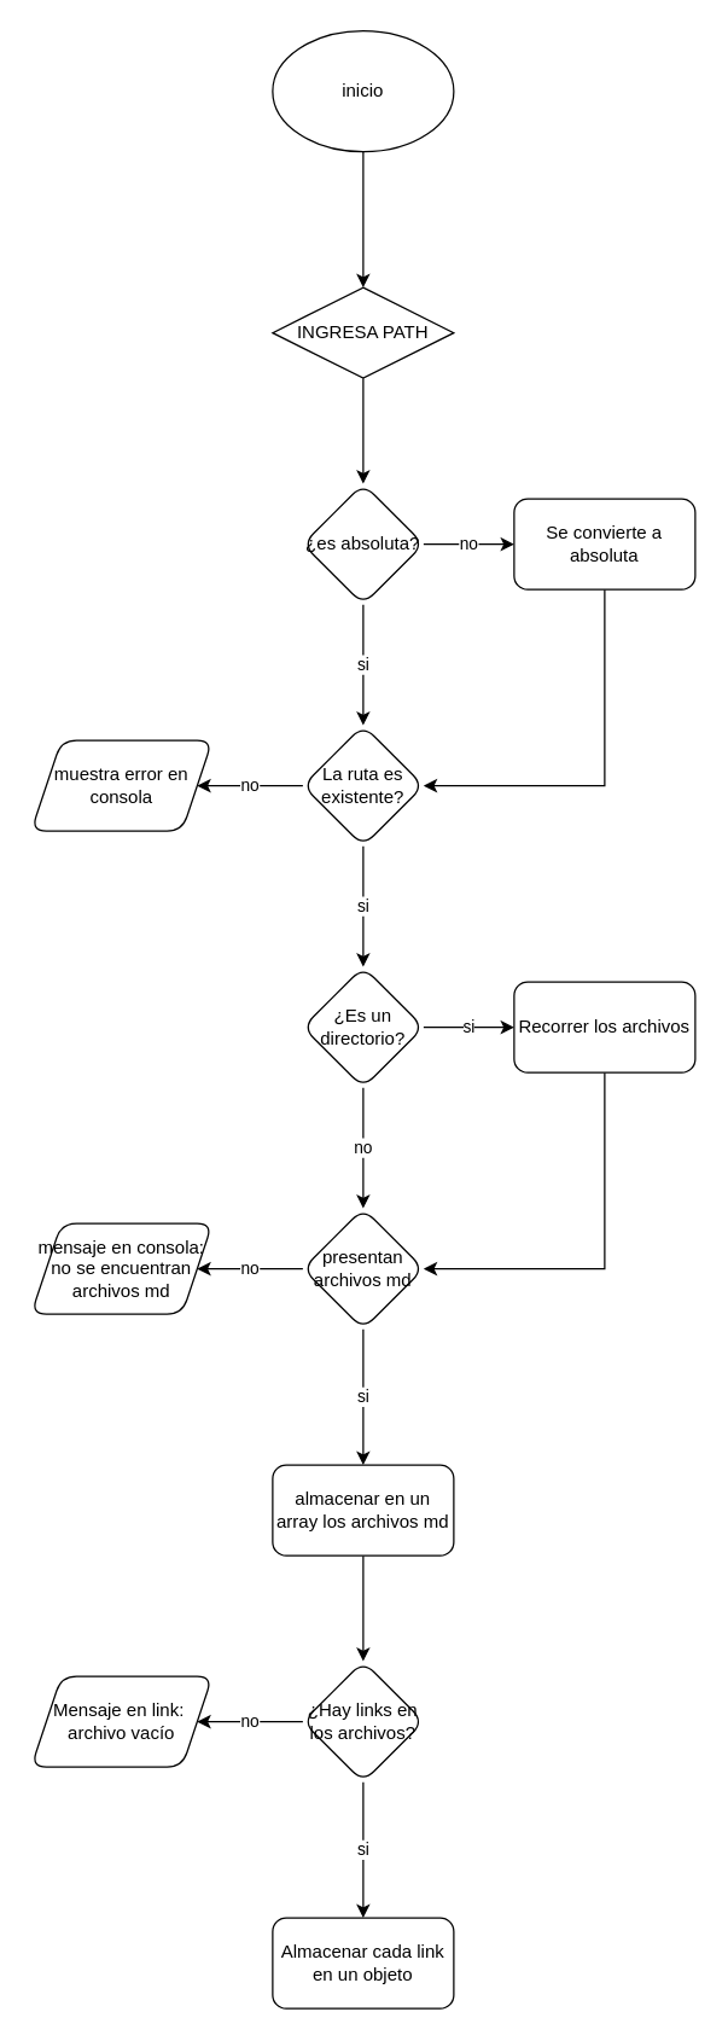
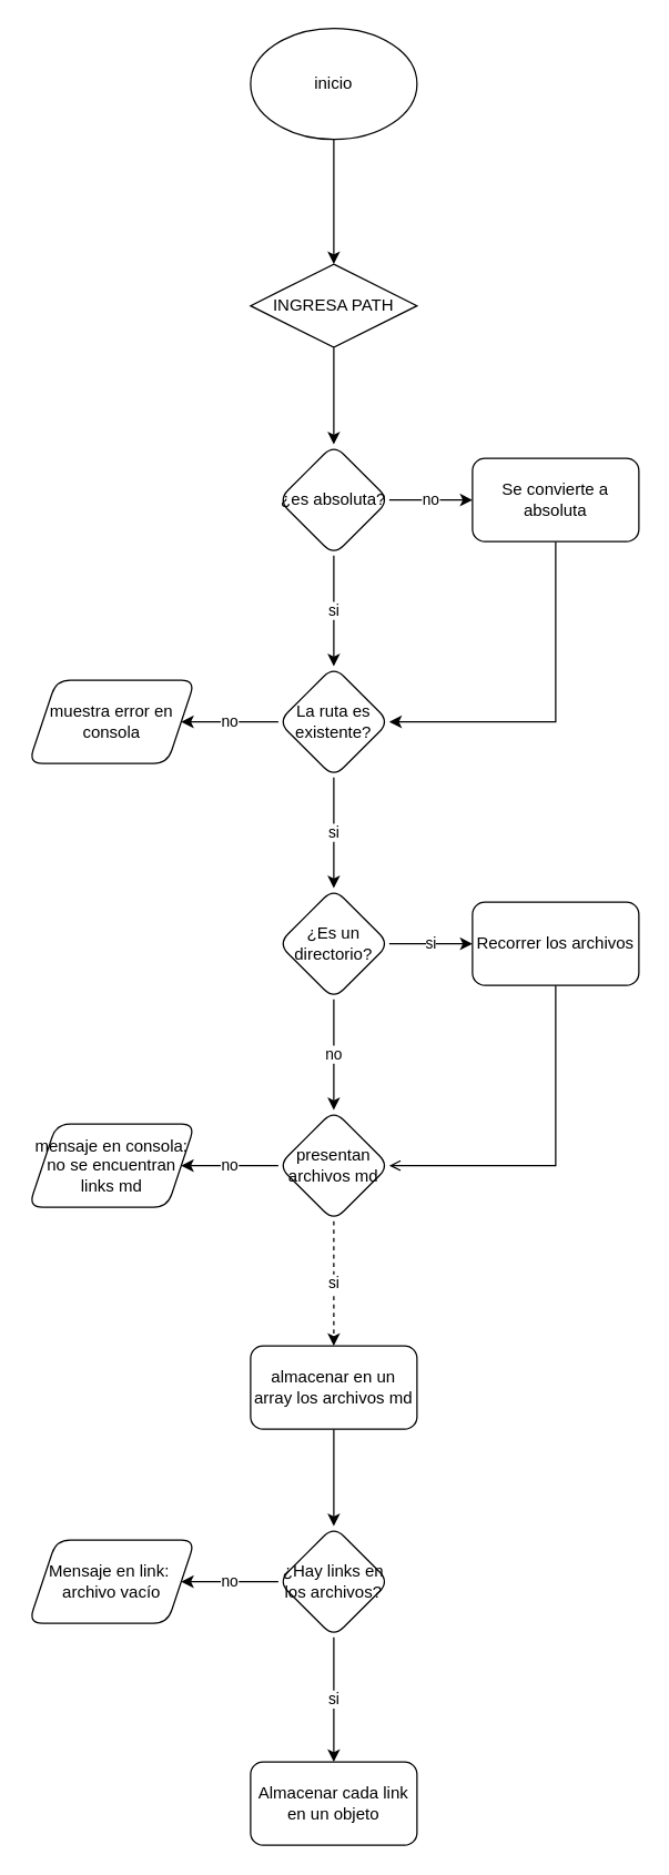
- <mxCell id="23" value="mensaje en consola: no se encuentran archivos md" style="shape=parallelogram;perimeter=parallelogramPerimeter;whiteSpace=wrap;html=1;fixedSize=1;rounded=1;" parent="1" vertex="1"><mxGeometry x="20" y="810" width="120" height="60" as="geometry" /></mxCell>
+ <mxCell id="23" value="mensaje en consola: no se encuentran links md" style="shape=parallelogram;perimeter=parallelogramPerimeter;whiteSpace=wrap;html=1;fixedSize=1;rounded=1;" parent="1" vertex="1"><mxGeometry x="20" y="810" width="120" height="60" as="geometry" /></mxCell>
- <mxCell id="18" style="edgeStyle=orthogonalEdgeStyle;rounded=0;orthogonalLoop=1;jettySize=auto;html=1;entryX=1;entryY=0.5;entryDx=0;entryDy=0;exitX=0.5;exitY=1;exitDx=0;exitDy=0;" parent="1" source="19" target="22" edge="1"><mxGeometry relative="1" as="geometry" /></mxCell>
+ <mxCell id="18" style="edgeStyle=orthogonalEdgeStyle;rounded=0;orthogonalLoop=1;jettySize=auto;html=1;entryX=1;entryY=0.5;entryDx=0;entryDy=0;exitX=0.5;exitY=1;exitDx=0;exitDy=0;endArrow=open;" parent="1" source="19" target="22" edge="1"><mxGeometry relative="1" as="geometry" /></mxCell>
- <mxCell id="21" value="si" style="edgeStyle=orthogonalEdgeStyle;rounded=0;orthogonalLoop=1;jettySize=auto;html=1;" parent="1" source="22" target="25" edge="1"><mxGeometry relative="1" as="geometry" /></mxCell>
+ <mxCell id="21" value="si" style="edgeStyle=orthogonalEdgeStyle;rounded=0;orthogonalLoop=1;jettySize=auto;html=1;dashed=1;" parent="1" source="22" target="25" edge="1"><mxGeometry relative="1" as="geometry" /></mxCell>
